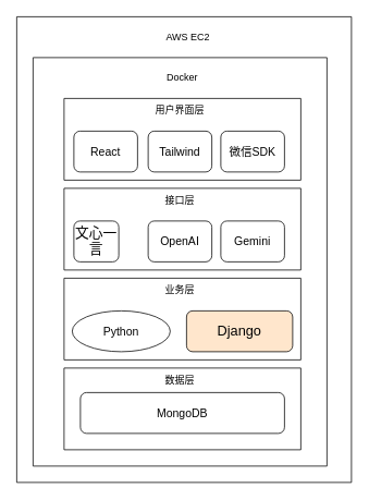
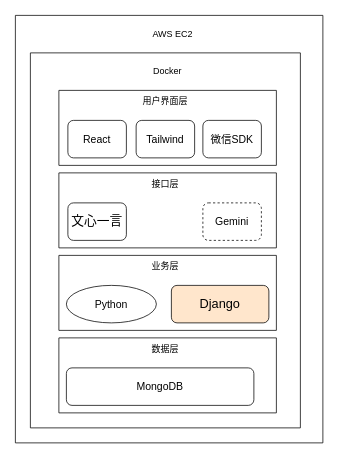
- <mxCell id="12" value="文心一言" style="rounded=1;whiteSpace=wrap;html=1;horizontal=1;fontSize=17;" vertex="1" parent="10"><mxGeometry x="12" y="40" width="55" height="50" as="geometry" /></mxCell>
+ <mxCell id="12" value="文心一言" style="rounded=1;whiteSpace=wrap;html=1;horizontal=1;fontSize=17;" vertex="1" parent="10"><mxGeometry x="12" y="40" width="78" height="50" as="geometry" /></mxCell>
- <mxCell id="13" value="&lt;span style=&quot;font-size: 14px;&quot;&gt;OpenAI&lt;/span&gt;" style="rounded=1;whiteSpace=wrap;html=1;horizontal=1;fontSize=17;" vertex="1" parent="10"><mxGeometry x="103" y="40" width="78" height="50" as="geometry" /></mxCell>
- <mxCell id="14" value="&lt;span style=&quot;font-size: 14px;&quot;&gt;Gemini&lt;/span&gt;" style="rounded=1;whiteSpace=wrap;html=1;horizontal=1;fontSize=17;" vertex="1" parent="10"><mxGeometry x="192" y="40" width="78" height="50" as="geometry" /></mxCell>
+ <mxCell id="14" value="&lt;span style=&quot;font-size: 14px;&quot;&gt;Gemini&lt;/span&gt;" style="rounded=1;whiteSpace=wrap;html=1;horizontal=1;fontSize=17;dashed=1;" vertex="1" parent="10"><mxGeometry x="192" y="40" width="78" height="50" as="geometry" /></mxCell>
- <mxCell id="21" value="&lt;span style=&quot;font-size: 14px;&quot;&gt;MongoDB&lt;/span&gt;" style="rounded=1;whiteSpace=wrap;html=1;horizontal=1;fontSize=17;" vertex="1" parent="19"><mxGeometry x="20" y="30" width="250" height="50" as="geometry" /></mxCell>
+ <mxCell id="21" value="&lt;span style=&quot;font-size: 14px;&quot;&gt;MongoDB&lt;/span&gt;" style="rounded=1;whiteSpace=wrap;html=1;horizontal=1;fontSize=17;" vertex="1" parent="19"><mxGeometry x="10" y="40" width="250" height="50" as="geometry" /></mxCell>
